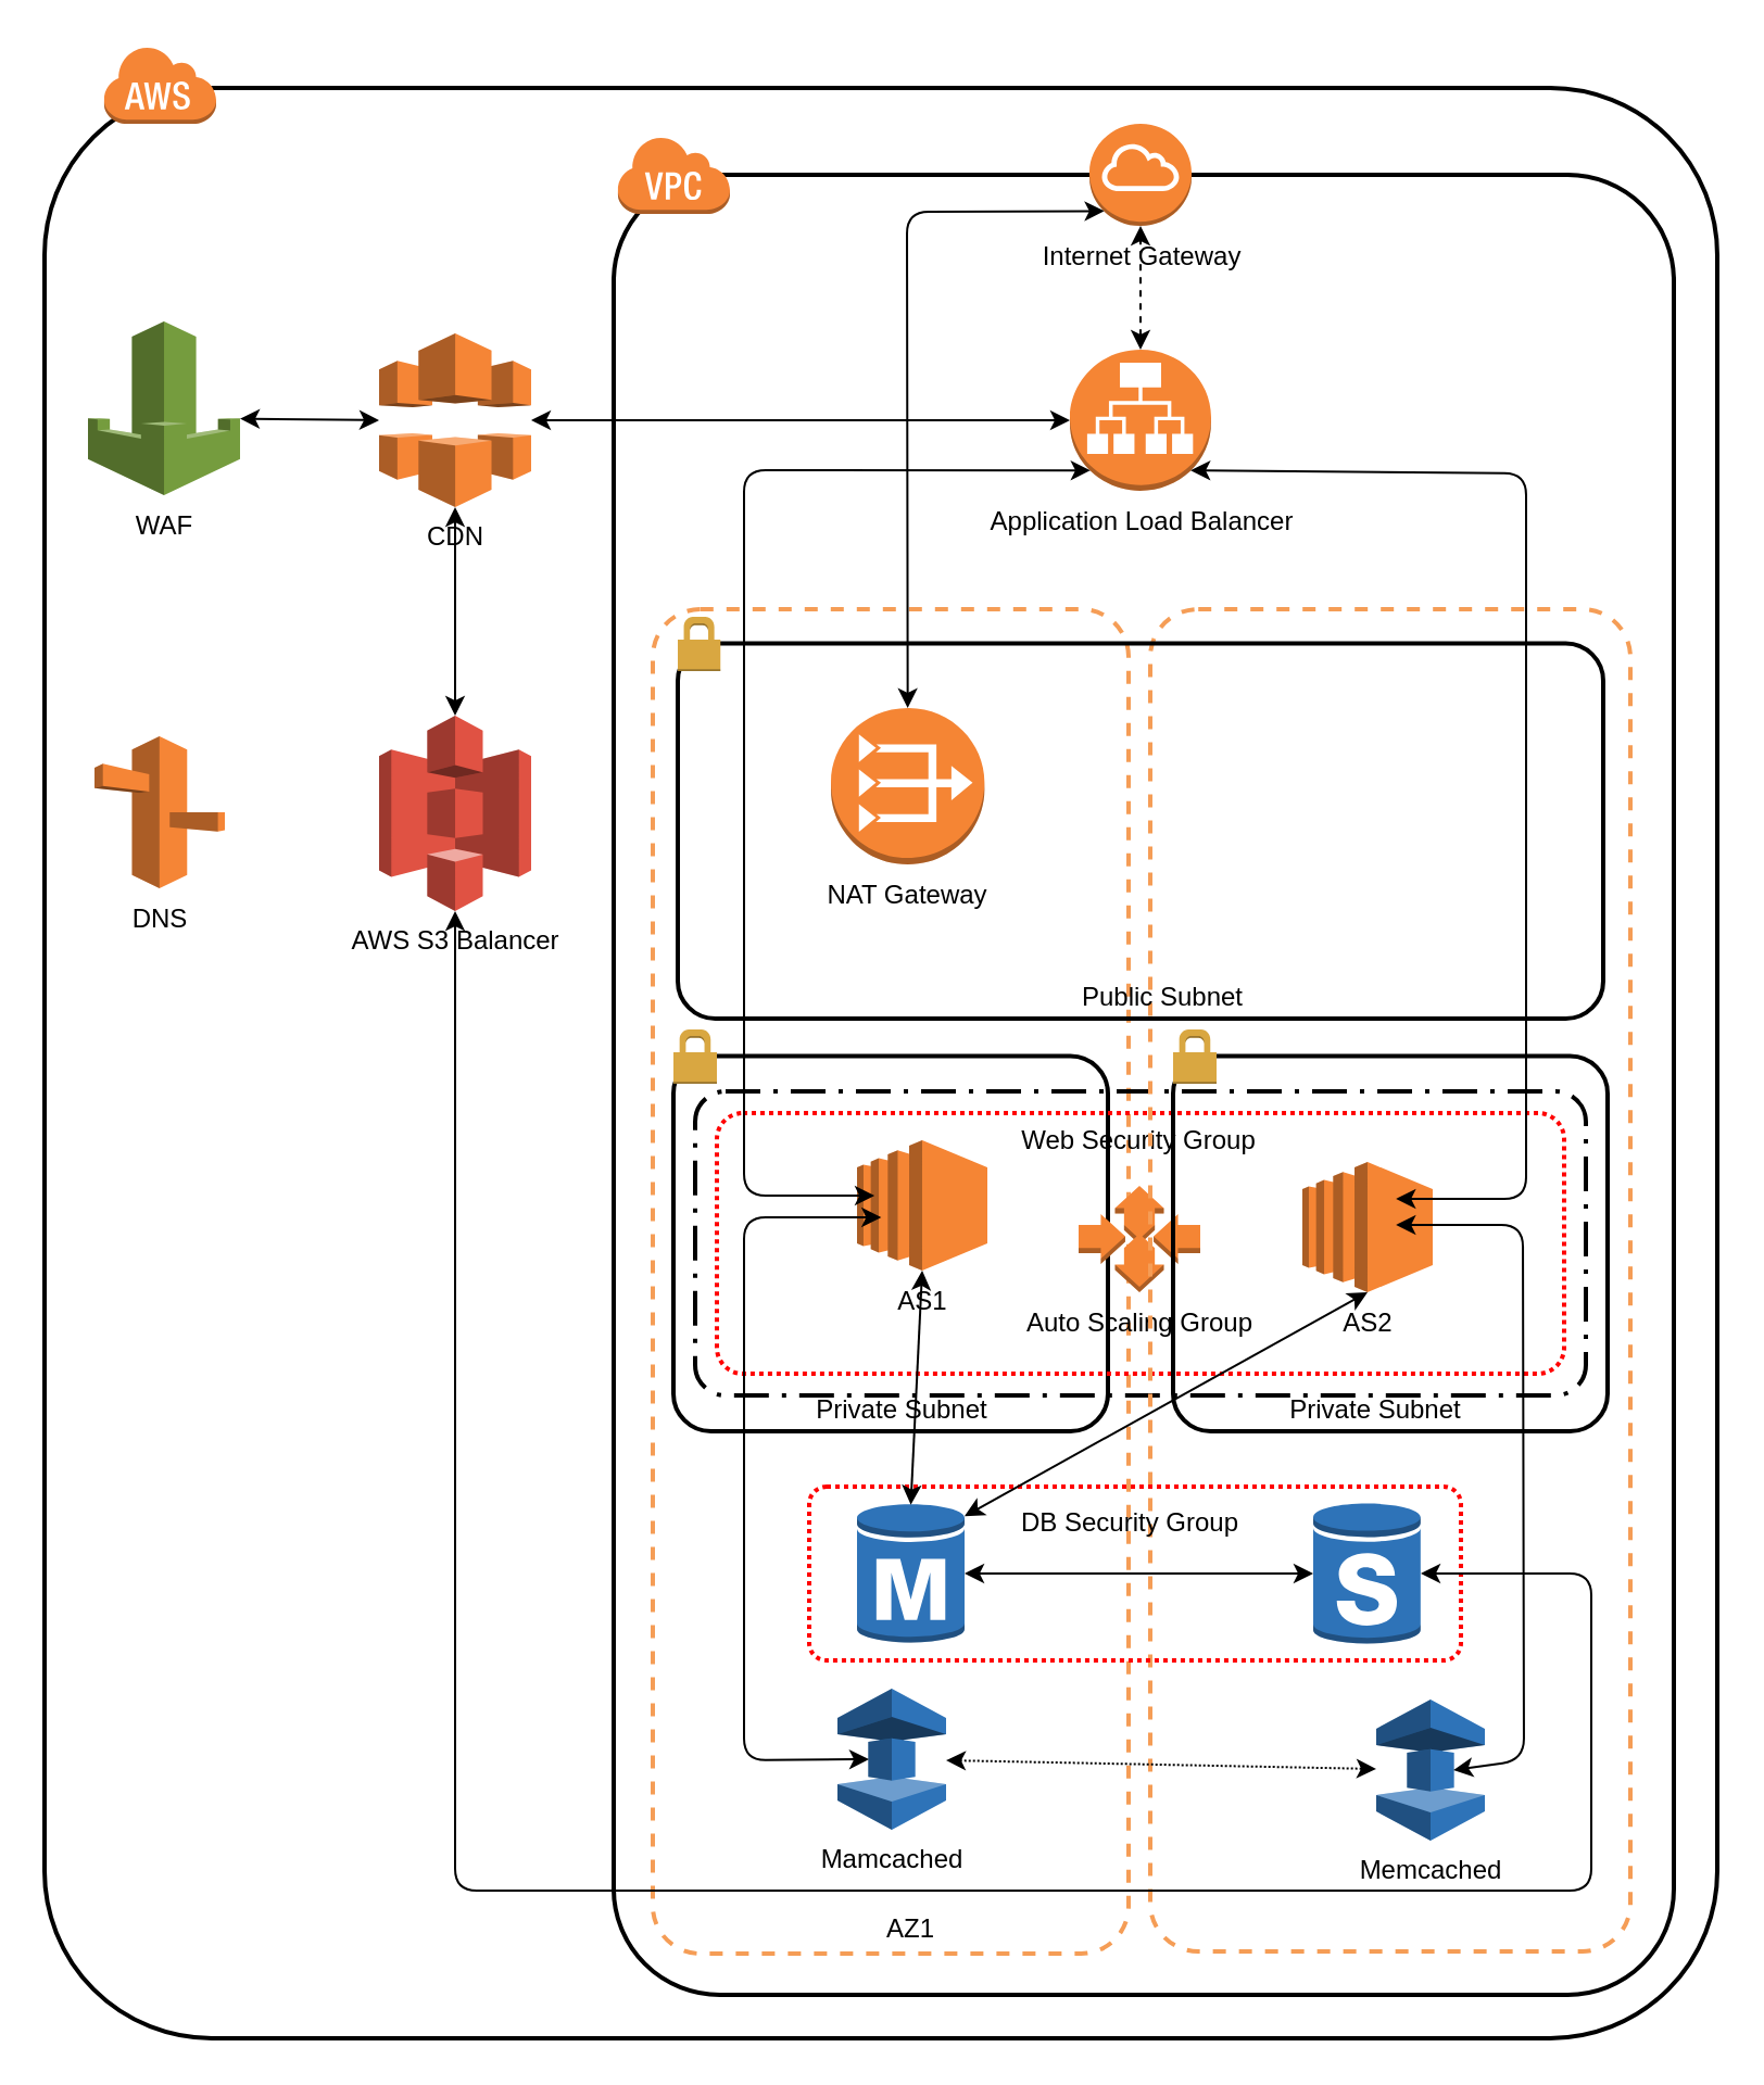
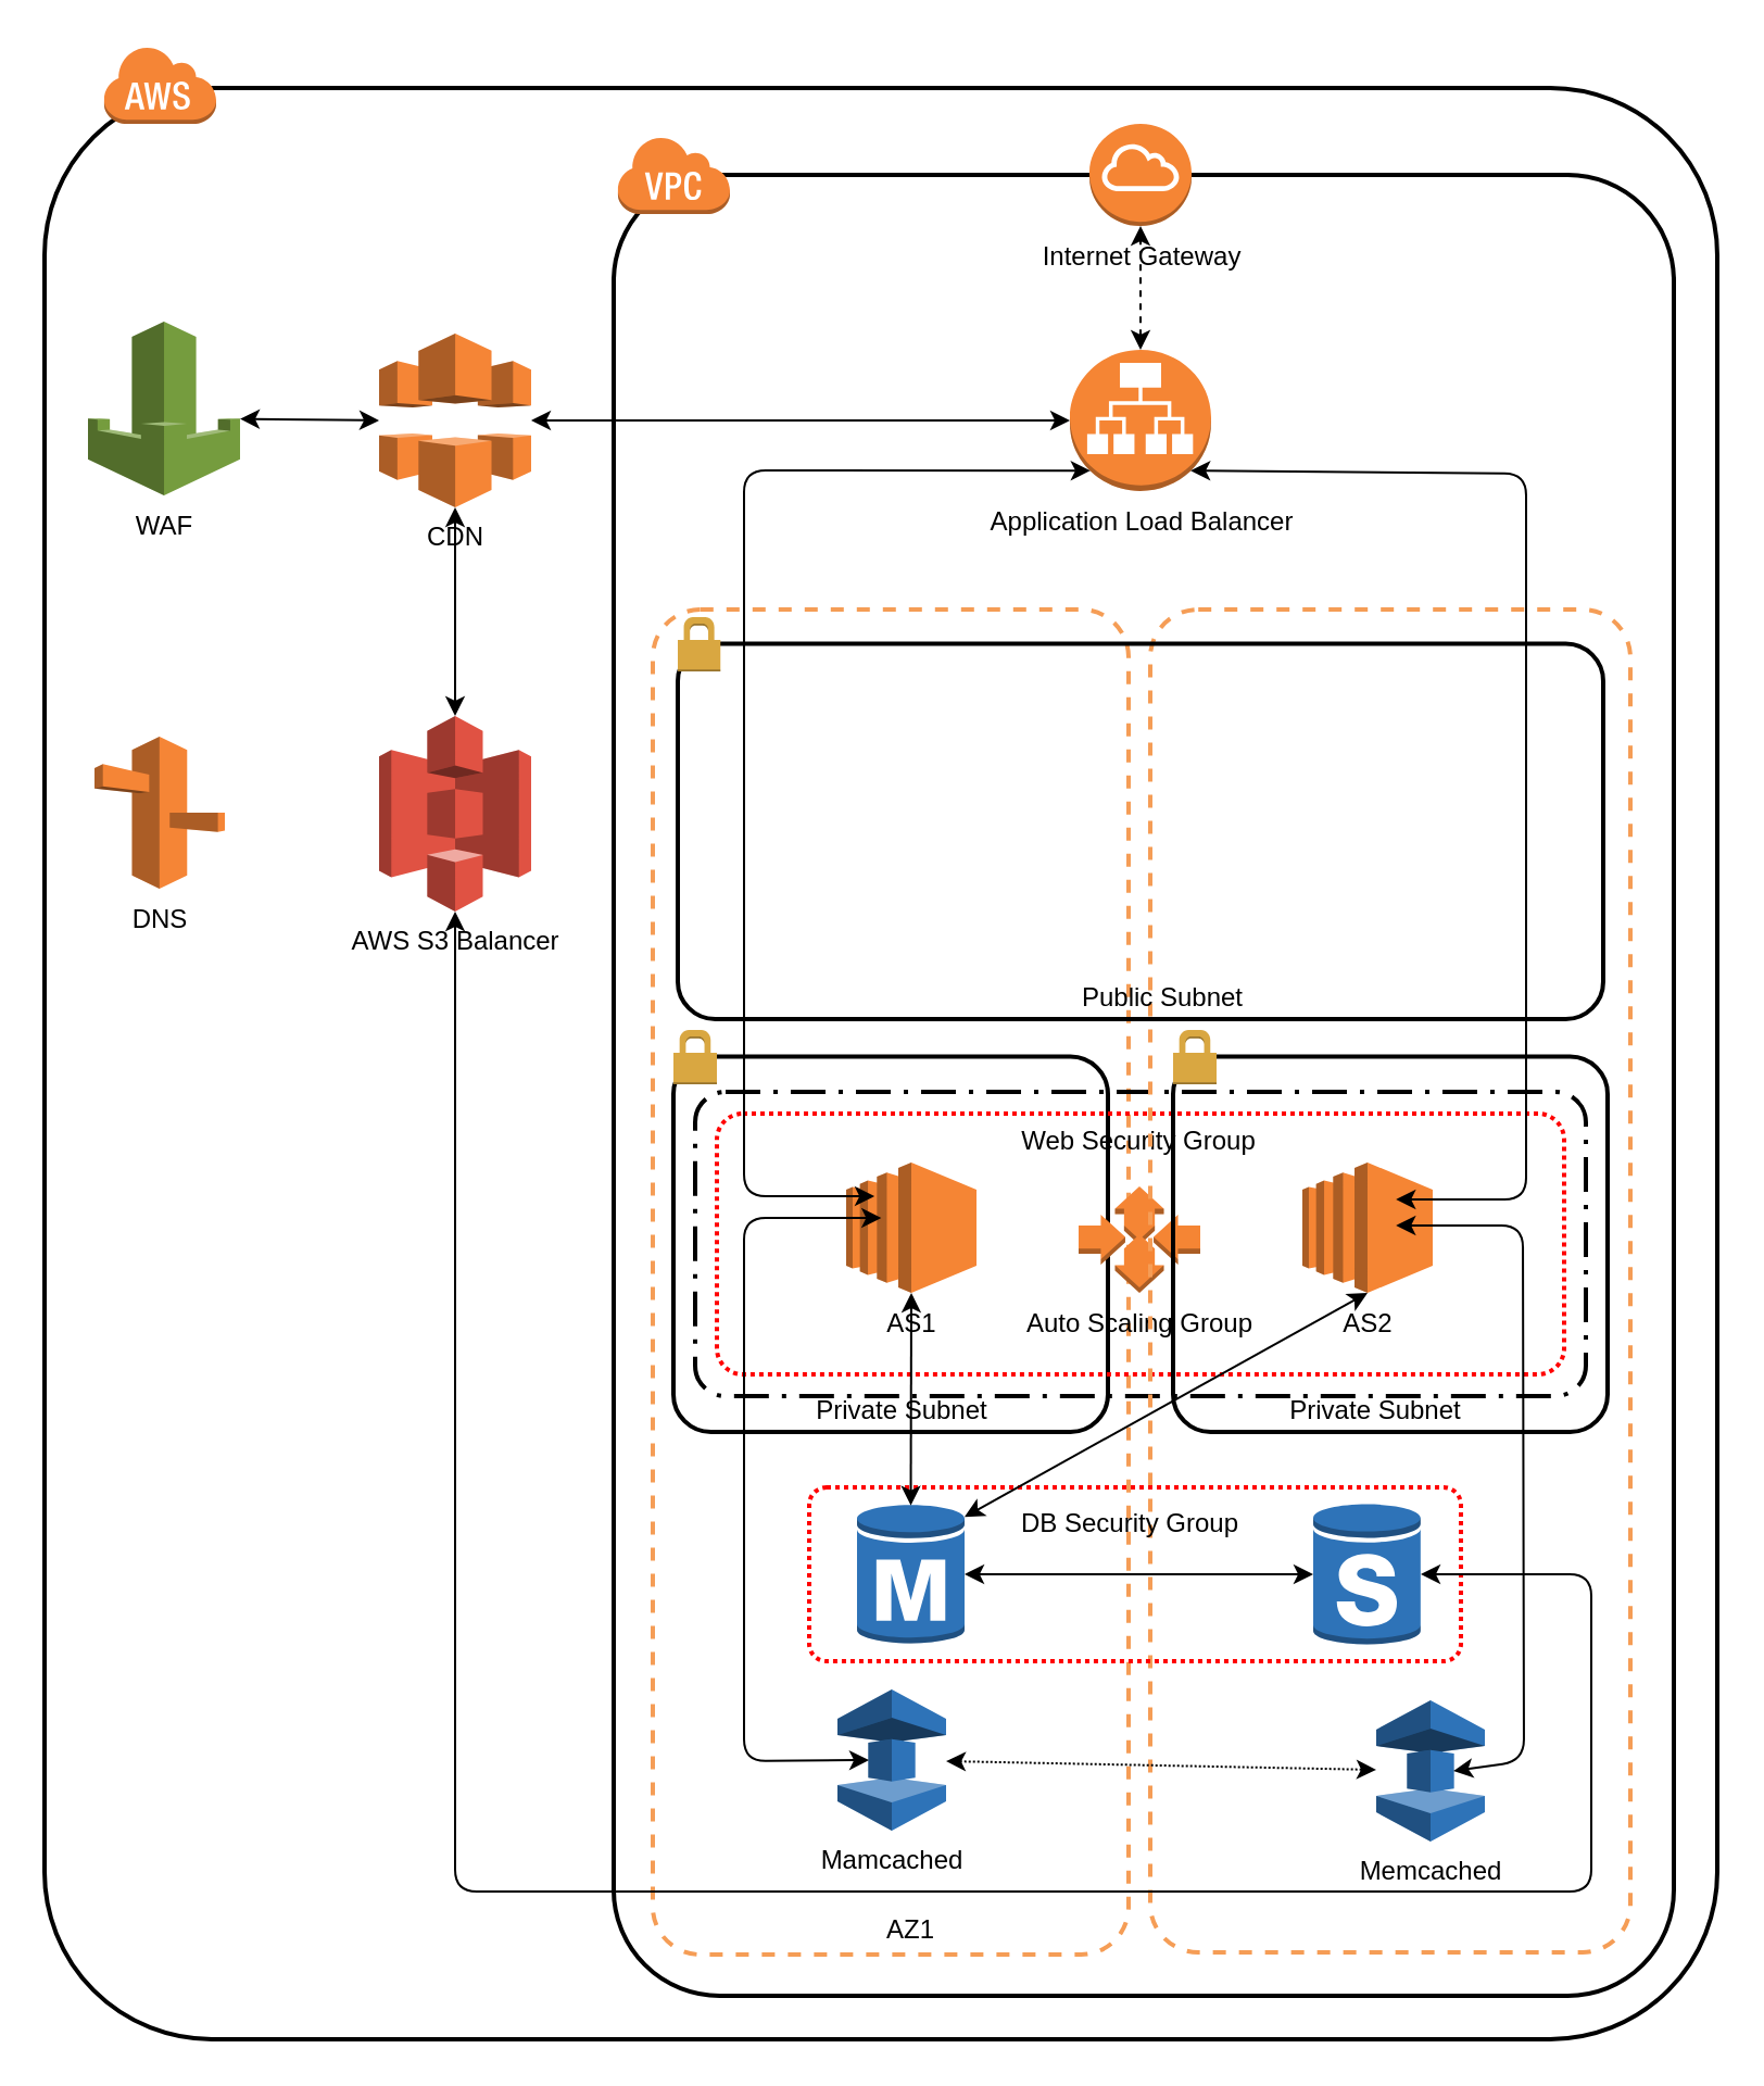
- <mxCell id="53" value="" style="endArrow=classic;startArrow=classic;html=1;exitX=0.5;exitY=0;exitDx=0;exitDy=0;exitPerimeter=0;entryX=0.145;entryY=0.855;entryDx=0;entryDy=0;entryPerimeter=0;" edge="1" parent="1" source="45" target="34"><mxGeometry width="50" height="50" relative="1" as="geometry"><mxPoint x="392" y="280" as="sourcePoint" /><mxPoint x="442" y="230" as="targetPoint" /><Array as="points"><mxPoint x="417" y="97" /></Array></mxGeometry></mxCell>
- <mxCell id="45" value="NAT Gateway" style="outlineConnect=0;dashed=0;verticalLabelPosition=bottom;verticalAlign=top;align=center;html=1;shape=mxgraph.aws3.vpc_nat_gateway;fillColor=#F58534;gradientColor=none;" vertex="1" parent="41"><mxGeometry x="70.5" y="47" width="70.673" height="72" as="geometry" /></mxCell>
- <mxCell id="9" value="AS1" style="outlineConnect=0;dashed=0;verticalLabelPosition=bottom;verticalAlign=top;align=center;html=1;shape=mxgraph.aws3.ec2;fillColor=#F58534;gradientColor=none;" parent="5" vertex="1"><mxGeometry x="84.5" y="56" width="60" height="60" as="geometry" /></mxCell>
+ <mxCell id="9" value="AS1" style="outlineConnect=0;dashed=0;verticalLabelPosition=bottom;verticalAlign=top;align=center;html=1;shape=mxgraph.aws3.ec2;fillColor=#F58534;gradientColor=none;" parent="5" vertex="1"><mxGeometry x="79.5" y="66" width="60" height="60" as="geometry" /></mxCell>
